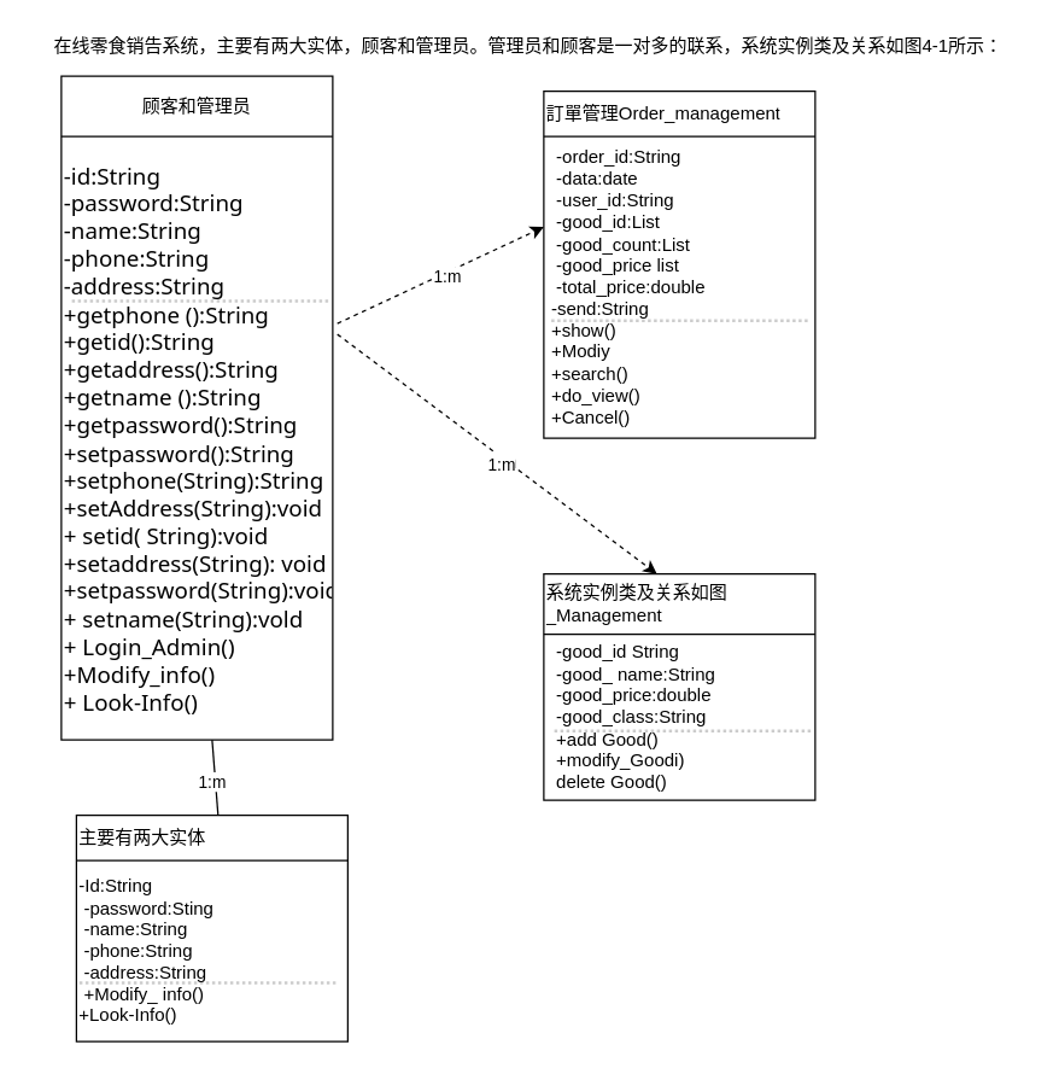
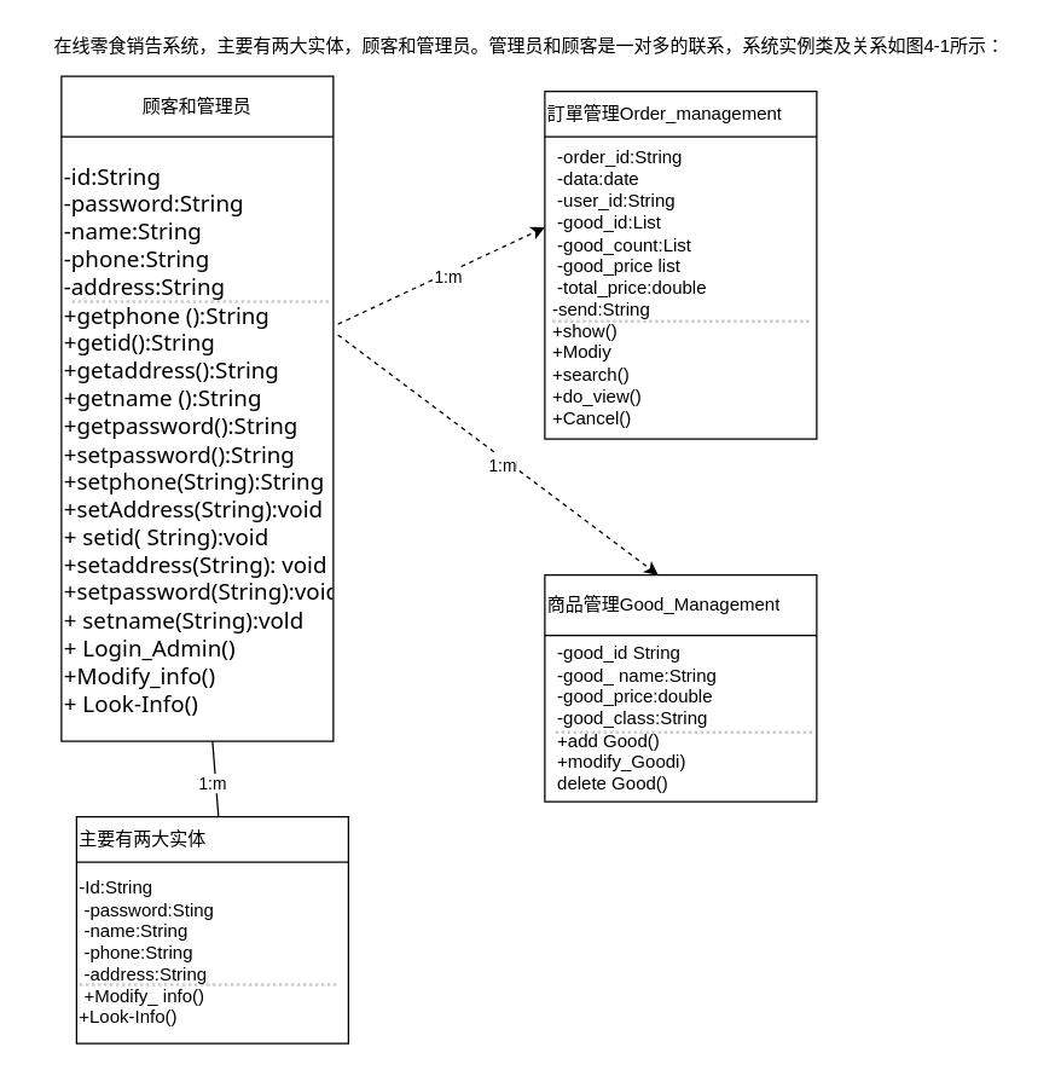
- <mxCell id="17" value="系统实例类及关系如图_Management" style="shape=partialRectangle;html=1;whiteSpace=wrap;connectable=0;strokeColor=inherit;overflow=hidden;fillColor=none;top=0;left=0;bottom=0;right=0;pointerEvents=1;align=left;" vertex="1" parent="16"><mxGeometry width="180" height="40" as="geometry"><mxRectangle width="180" height="40" as="alternateBounds" /></mxGeometry></mxCell>
+ <mxCell id="17" value="商品管理Good_Management" style="shape=partialRectangle;html=1;whiteSpace=wrap;connectable=0;strokeColor=inherit;overflow=hidden;fillColor=none;top=0;left=0;bottom=0;right=0;pointerEvents=1;align=left;" vertex="1" parent="16"><mxGeometry width="180" height="40" as="geometry"><mxRectangle width="180" height="40" as="alternateBounds" /></mxGeometry></mxCell>
